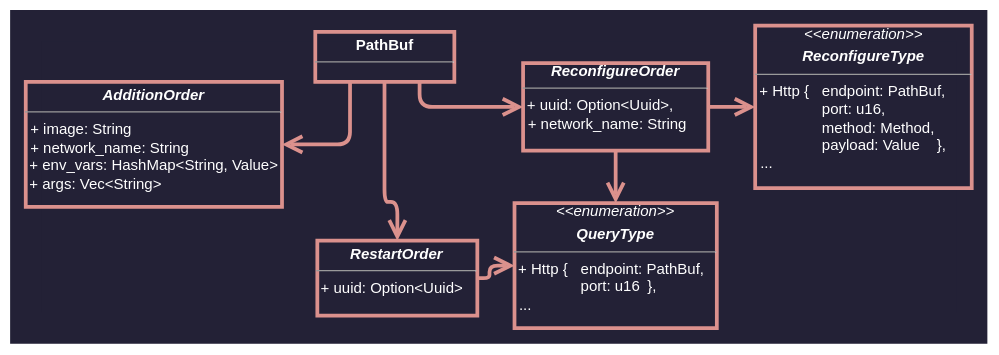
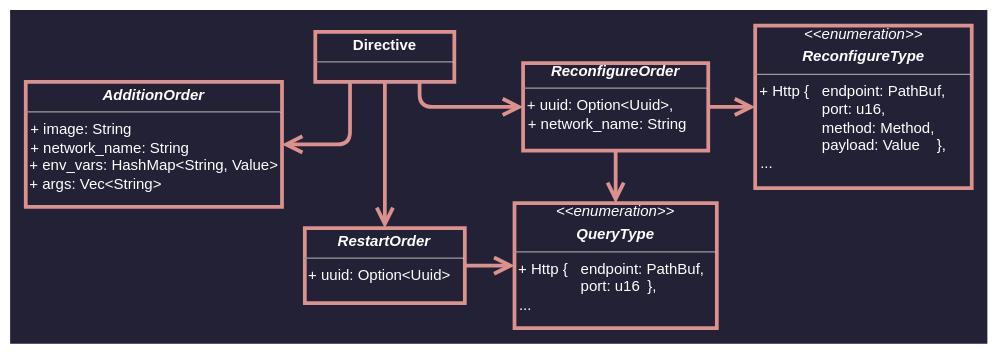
- <mxCell id="3" value="&lt;p style=&quot;margin:0px;margin-top:4px;text-align:center;&quot;&gt;&lt;font&gt;&lt;b&gt;PathBuf&lt;/b&gt;&lt;/font&gt;&lt;/p&gt;&lt;hr size=&quot;1&quot;&gt;&lt;p style=&quot;margin:0px;margin-left:4px;&quot;&gt;&lt;br&gt;&lt;/p&gt;" style="verticalAlign=top;align=left;overflow=fill;fontSize=12;fontFamily=Helvetica;html=1;whiteSpace=wrap;strokeColor=#DB918D;fontColor=#FFFFFF;fillColor=none;labelBackgroundColor=none;strokeWidth=3;" parent="2" vertex="1"><mxGeometry x="231.63" y="5" width="111.25" height="40" as="geometry" /></mxCell>
+ <mxCell id="3" value="&lt;p style=&quot;margin:0px;margin-top:4px;text-align:center;&quot;&gt;&lt;font&gt;&lt;b&gt;Directive&lt;/b&gt;&lt;/font&gt;&lt;/p&gt;&lt;hr size=&quot;1&quot;&gt;&lt;p style=&quot;margin:0px;margin-left:4px;&quot;&gt;&lt;br&gt;&lt;/p&gt;" style="verticalAlign=top;align=left;overflow=fill;fontSize=12;fontFamily=Helvetica;html=1;whiteSpace=wrap;strokeColor=#DB918D;fontColor=#FFFFFF;fillColor=none;labelBackgroundColor=none;strokeWidth=3;" parent="2" vertex="1"><mxGeometry x="231.63" y="5" width="111.25" height="40" as="geometry" /></mxCell>
- <mxCell id="5" value="&lt;p style=&quot;margin:0px;margin-top:4px;text-align:center;&quot;&gt;&lt;font&gt;&lt;b&gt;&lt;i&gt;RestartOrder&lt;/i&gt;&lt;/b&gt;&lt;/font&gt;&lt;br&gt;&lt;/p&gt;&lt;hr size=&quot;1&quot;&gt;&lt;p style=&quot;margin:0px;margin-left:4px;&quot;&gt;&lt;/p&gt;&lt;font&gt;&amp;nbsp;+ uuid: Option&amp;lt;Uuid&amp;gt;&lt;/font&gt;&lt;p style=&quot;margin:0px;margin-left:4px;&quot;&gt;&lt;br&gt;&lt;/p&gt;&lt;p style=&quot;margin:0px;margin-left:4px;&quot;&gt;&lt;br&gt;&lt;/p&gt;" style="verticalAlign=top;align=left;overflow=fill;fontSize=12;fontFamily=Helvetica;html=1;whiteSpace=wrap;labelBackgroundColor=none;fillColor=none;fontColor=#FFFFFF;strokeColor=#DB918D;strokeWidth=3;" parent="2" vertex="1"><mxGeometry x="233.26" y="172" width="128" height="60" as="geometry" /></mxCell>
+ <mxCell id="5" value="&lt;p style=&quot;margin:0px;margin-top:4px;text-align:center;&quot;&gt;&lt;font&gt;&lt;b&gt;&lt;i&gt;RestartOrder&lt;/i&gt;&lt;/b&gt;&lt;/font&gt;&lt;br&gt;&lt;/p&gt;&lt;hr size=&quot;1&quot;&gt;&lt;p style=&quot;margin:0px;margin-left:4px;&quot;&gt;&lt;/p&gt;&lt;font&gt;&amp;nbsp;+ uuid: Option&amp;lt;Uuid&amp;gt;&lt;/font&gt;&lt;p style=&quot;margin:0px;margin-left:4px;&quot;&gt;&lt;br&gt;&lt;/p&gt;&lt;p style=&quot;margin:0px;margin-left:4px;&quot;&gt;&lt;br&gt;&lt;/p&gt;" style="verticalAlign=top;align=left;overflow=fill;fontSize=12;fontFamily=Helvetica;html=1;whiteSpace=wrap;labelBackgroundColor=none;fillColor=none;fontColor=#FFFFFF;strokeColor=#DB918D;strokeWidth=3;" parent="2" vertex="1"><mxGeometry x="223.26" y="162" width="128" height="60" as="geometry" /></mxCell>
